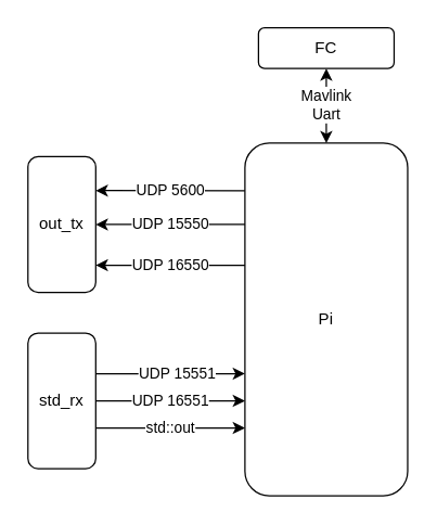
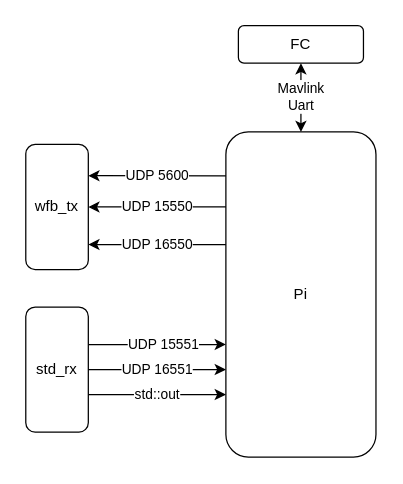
- <mxCell id="5" value="out_tx" style="rounded=1;whiteSpace=wrap;html=1;" vertex="1" parent="1"><mxGeometry x="20" y="115" width="50" height="100" as="geometry" /></mxCell>
+ <mxCell id="5" value="wfb_tx" style="rounded=1;whiteSpace=wrap;html=1;" vertex="1" parent="1"><mxGeometry x="20" y="115" width="50" height="100" as="geometry" /></mxCell>
